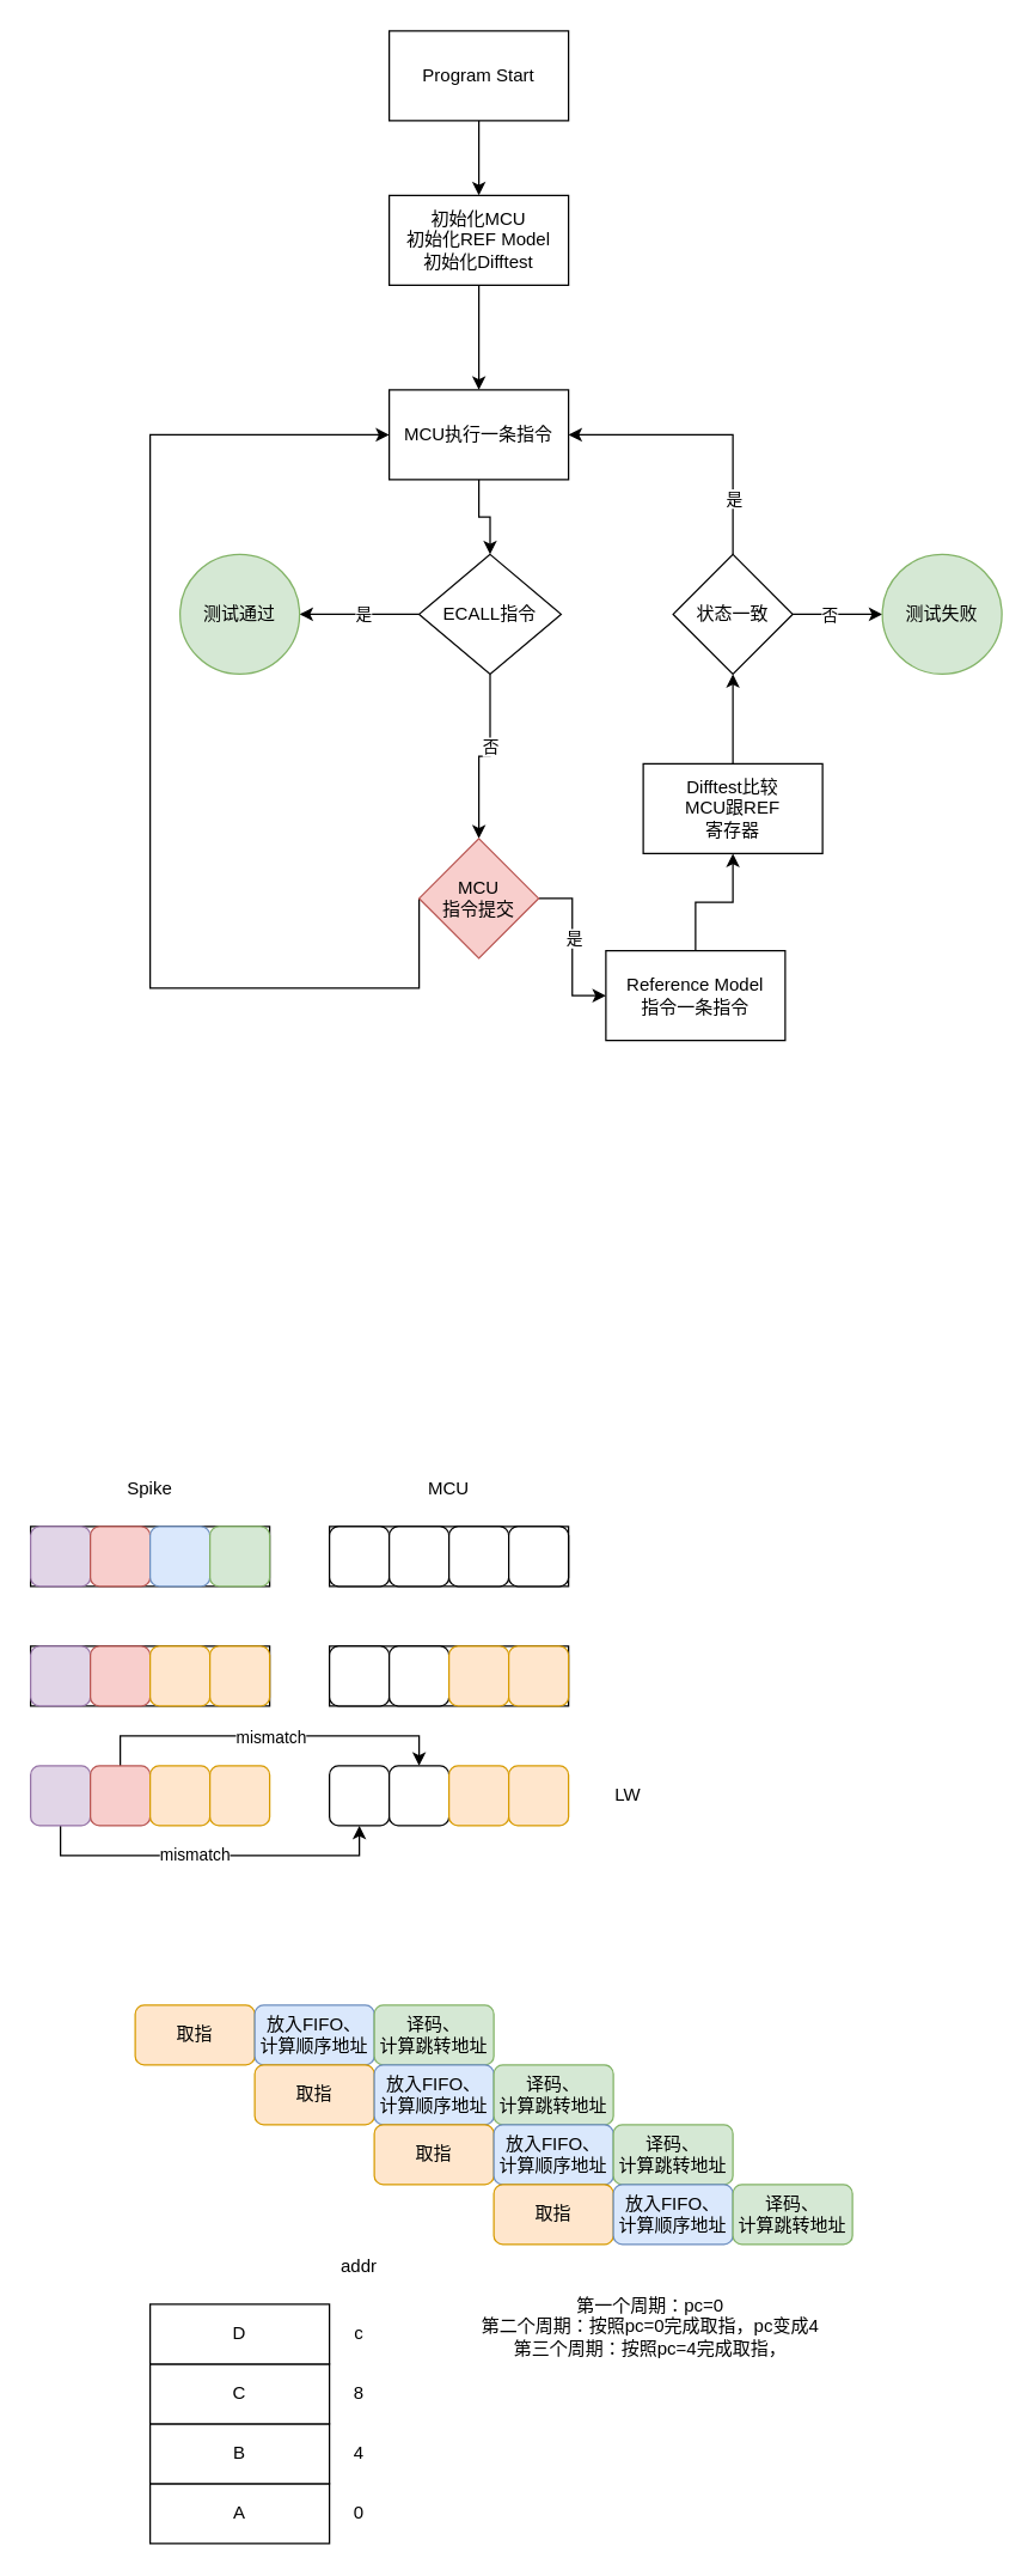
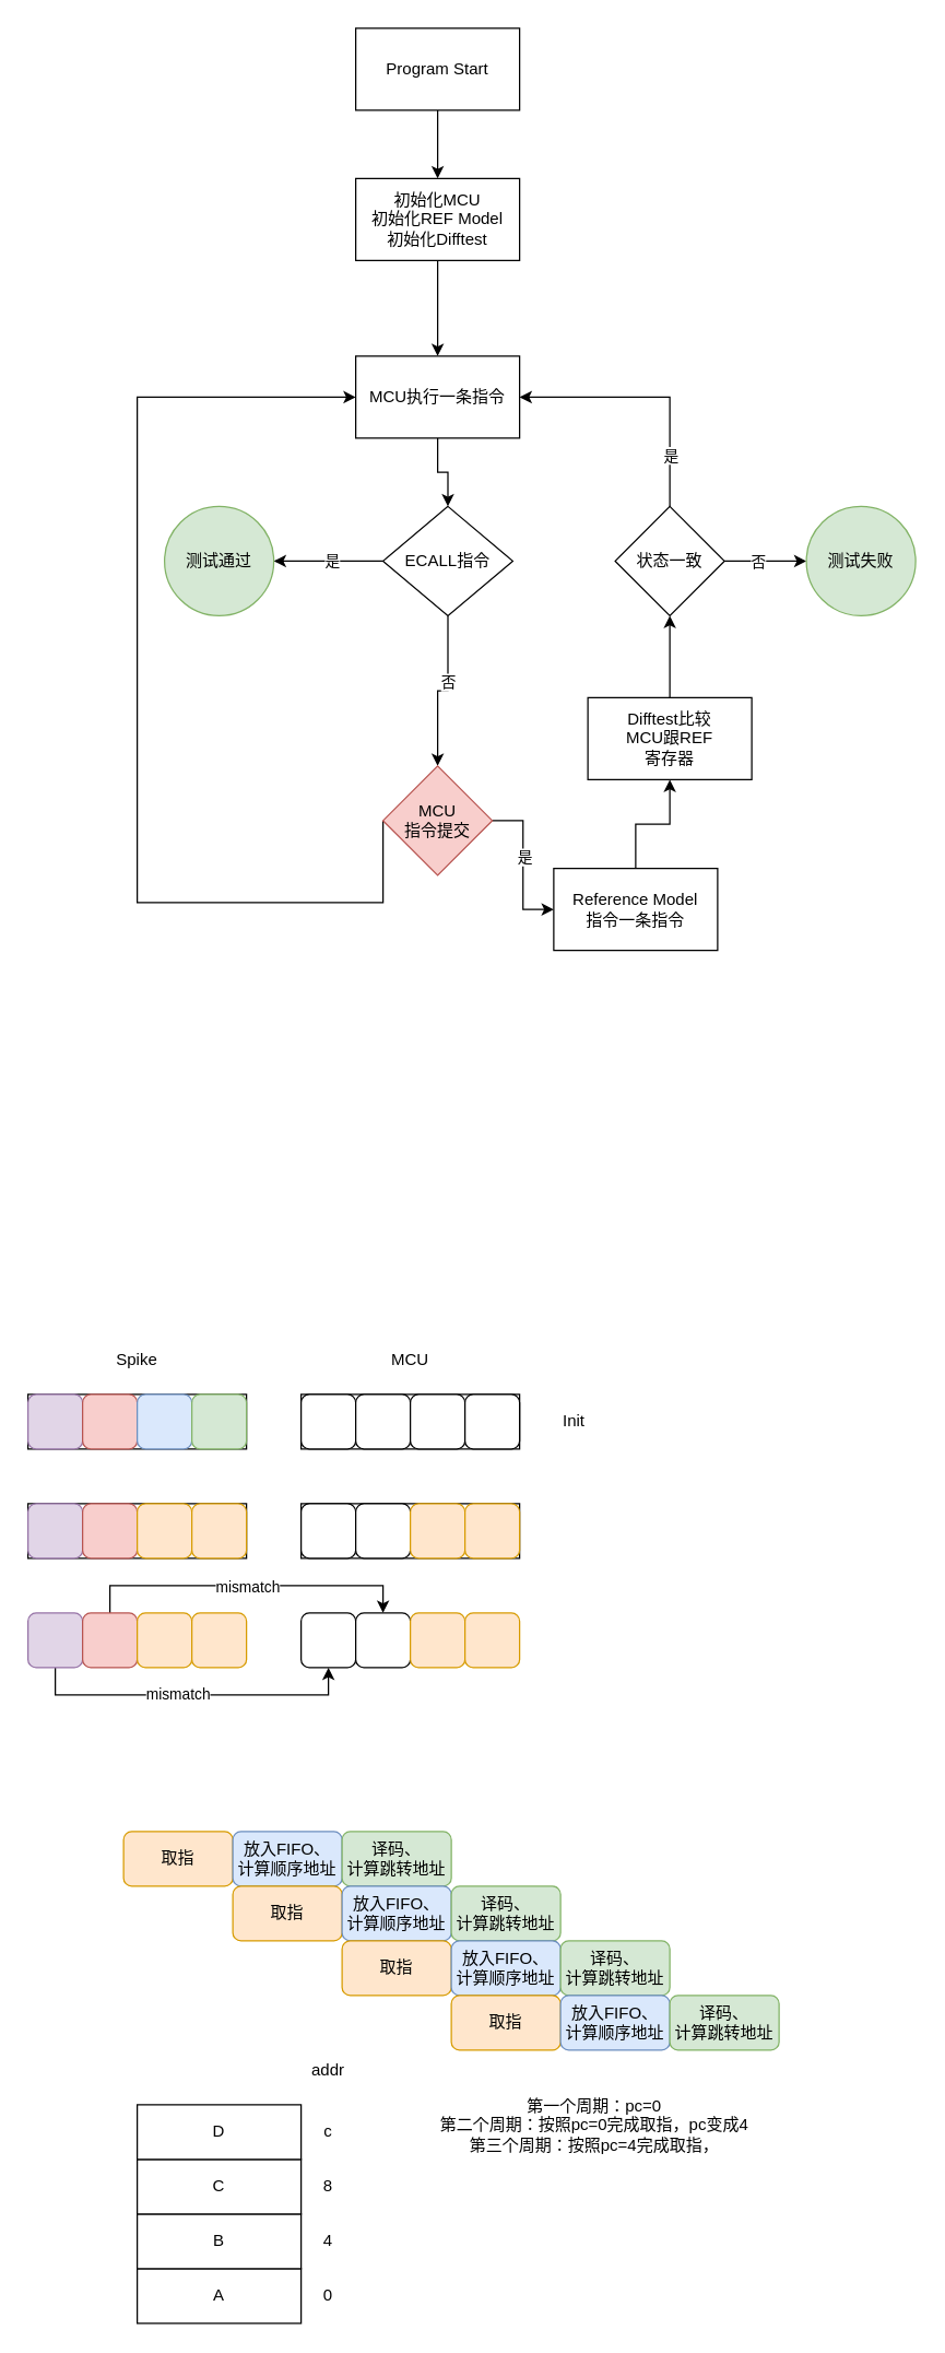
+ <mxCell id="38" value="Init" style="text;html=1;strokeColor=none;fillColor=none;align=center;verticalAlign=middle;whiteSpace=wrap;rounded=0;" parent="1" vertex="1"><mxGeometry x="390" y="1025" width="60" height="30" as="geometry" /></mxCell>
- <mxCell id="63" value="LW" style="text;html=1;strokeColor=none;fillColor=none;align=center;verticalAlign=middle;whiteSpace=wrap;rounded=0;" parent="1" vertex="1"><mxGeometry x="390" y="1185" width="60" height="30" as="geometry" /></mxCell>
